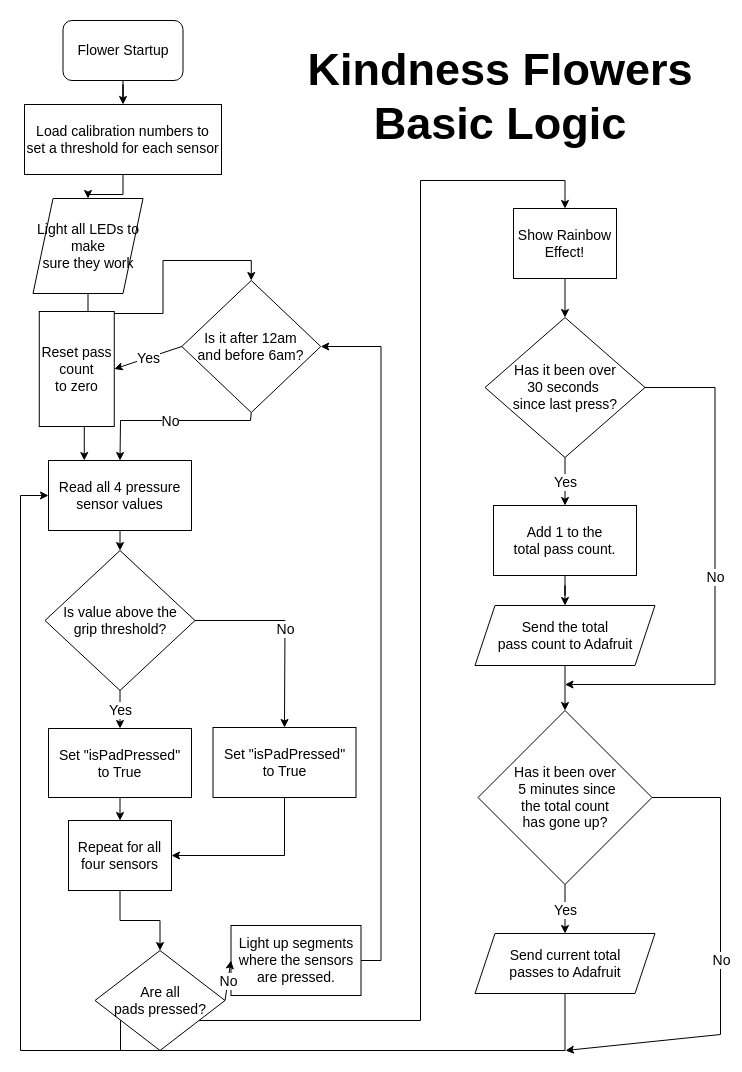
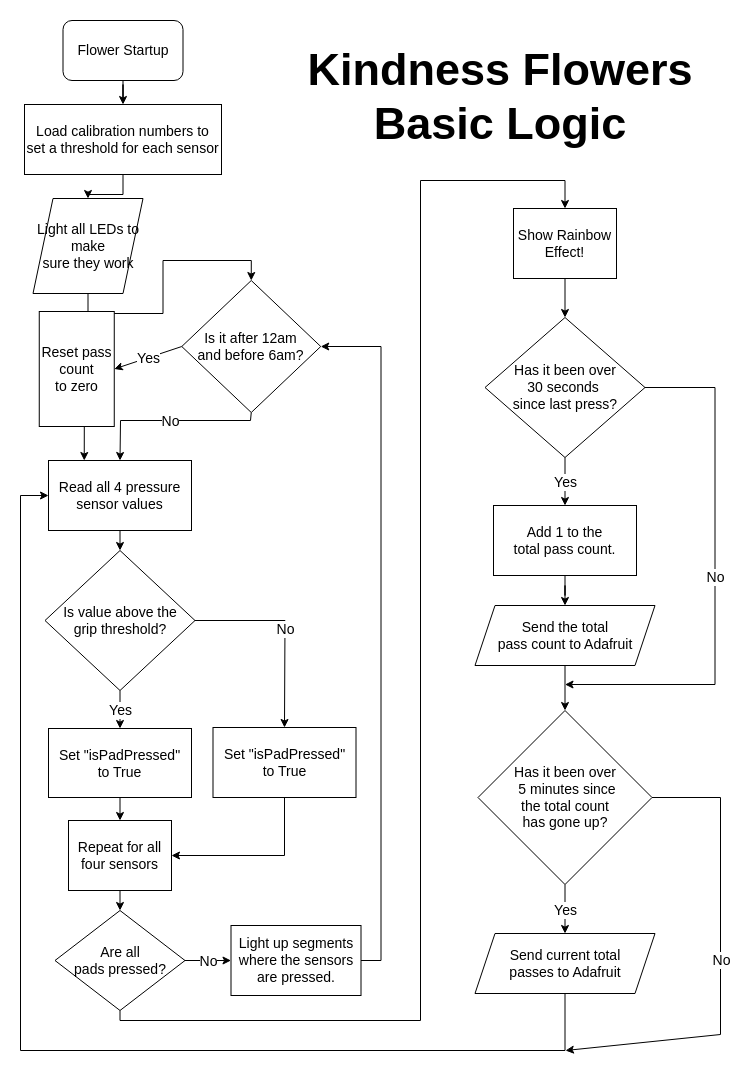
- <mxCell id="21" value="Are all&lt;div&gt;pads pressed?&lt;/div&gt;" style="rhombus;whiteSpace=wrap;html=1;fontSize=14;" parent="1" vertex="1"><mxGeometry x="94.5" y="950" width="130" height="100" as="geometry" /></mxCell>
+ <mxCell id="21" value="Are all&lt;div&gt;pads pressed?&lt;/div&gt;" style="rhombus;whiteSpace=wrap;html=1;fontSize=14;" parent="1" vertex="1"><mxGeometry x="54.5" y="910" width="130" height="100" as="geometry" /></mxCell>
